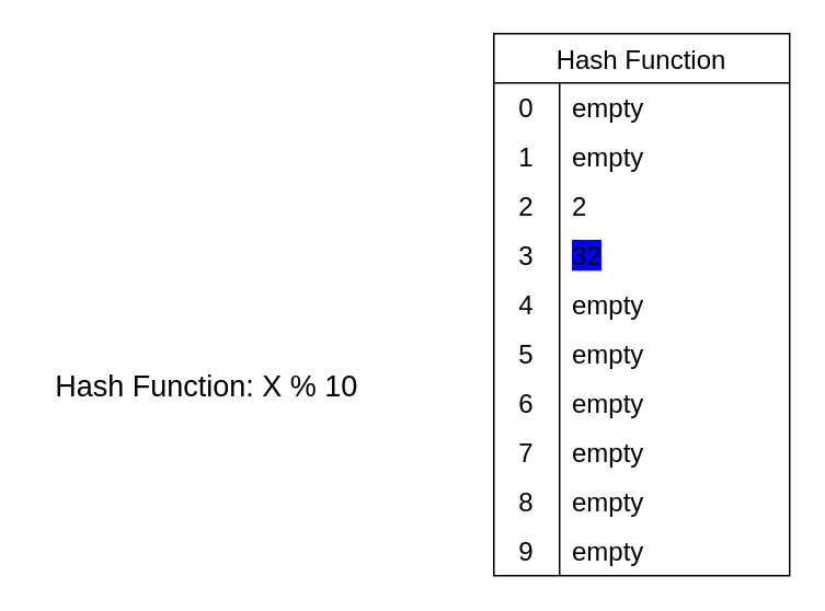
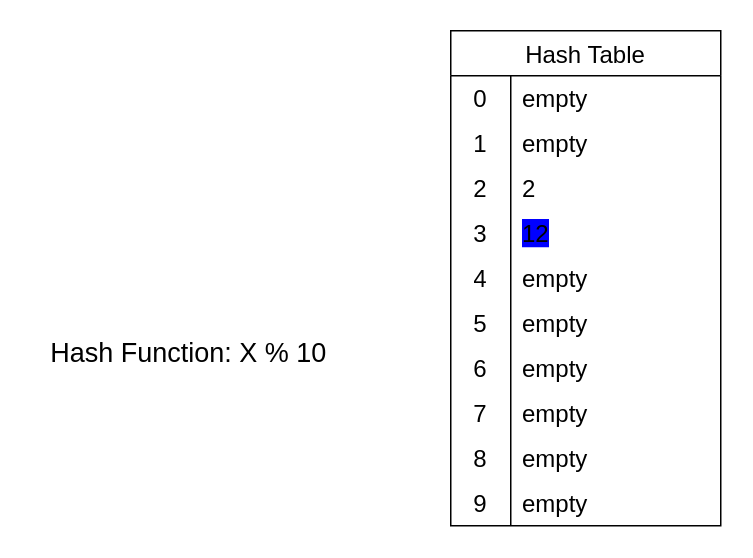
- <mxCell id="2" value="Hash Function" style="shape=table;startSize=30;container=1;collapsible=0;childLayout=tableLayout;fixedRows=1;rowLines=0;fontStyle=0;strokeColor=default;fontSize=16;" vertex="1" parent="1"><mxGeometry x="300" y="20" width="180" height="330" as="geometry" /></mxCell>
+ <mxCell id="2" value="Hash Table" style="shape=table;startSize=30;container=1;collapsible=0;childLayout=tableLayout;fixedRows=1;rowLines=0;fontStyle=0;strokeColor=default;fontSize=16;" vertex="1" parent="1"><mxGeometry x="300" y="20" width="180" height="330" as="geometry" /></mxCell>
- <mxCell id="14" value="32" style="shape=partialRectangle;html=1;whiteSpace=wrap;connectable=0;fillColor=none;top=0;left=0;bottom=0;right=0;align=left;spacingLeft=6;overflow=hidden;strokeColor=inherit;fontSize=16;labelBackgroundColor=#0000FF;" vertex="1" parent="12"><mxGeometry x="40" width="140" height="30" as="geometry"><mxRectangle width="140" height="30" as="alternateBounds" /></mxGeometry></mxCell>
+ <mxCell id="14" value="12" style="shape=partialRectangle;html=1;whiteSpace=wrap;connectable=0;fillColor=none;top=0;left=0;bottom=0;right=0;align=left;spacingLeft=6;overflow=hidden;strokeColor=inherit;fontSize=16;labelBackgroundColor=#0000FF;" vertex="1" parent="12"><mxGeometry x="40" width="140" height="30" as="geometry"><mxRectangle width="140" height="30" as="alternateBounds" /></mxGeometry></mxCell>
